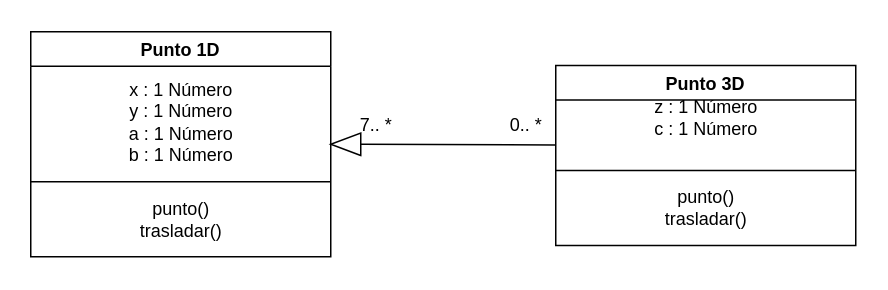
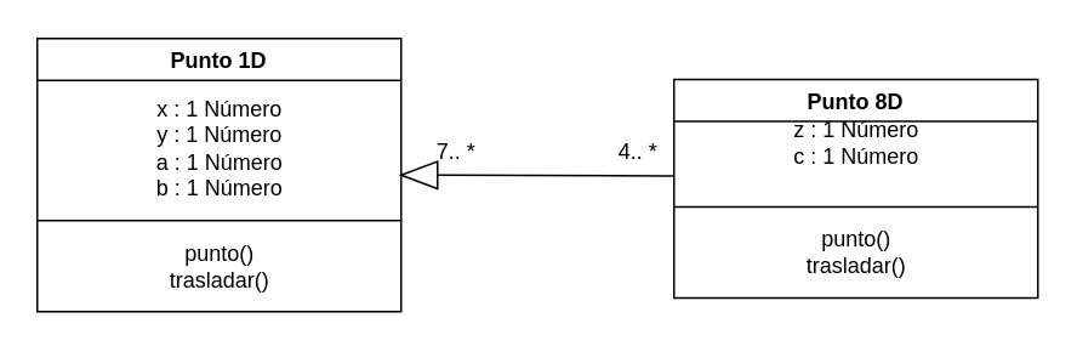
- <mxCell id="6" value="Punto 3D" style="swimlane;" vertex="1" parent="1"><mxGeometry x="370" y="43" width="200" height="120" as="geometry" /></mxCell>
+ <mxCell id="6" value="Punto 8D" style="swimlane;" vertex="1" parent="1"><mxGeometry x="370" y="43" width="200" height="120" as="geometry" /></mxCell>
- <mxCell id="12" value="0.. *" style="text;html=1;align=center;verticalAlign=middle;resizable=0;points=[];autosize=1;strokeColor=none;fillColor=none;" vertex="1" parent="1"><mxGeometry x="330" y="73" width="40" height="20" as="geometry" /></mxCell>
+ <mxCell id="12" value="4.. *" style="text;html=1;align=center;verticalAlign=middle;resizable=0;points=[];autosize=1;strokeColor=none;fillColor=none;" vertex="1" parent="1"><mxGeometry x="330" y="73" width="40" height="20" as="geometry" /></mxCell>
